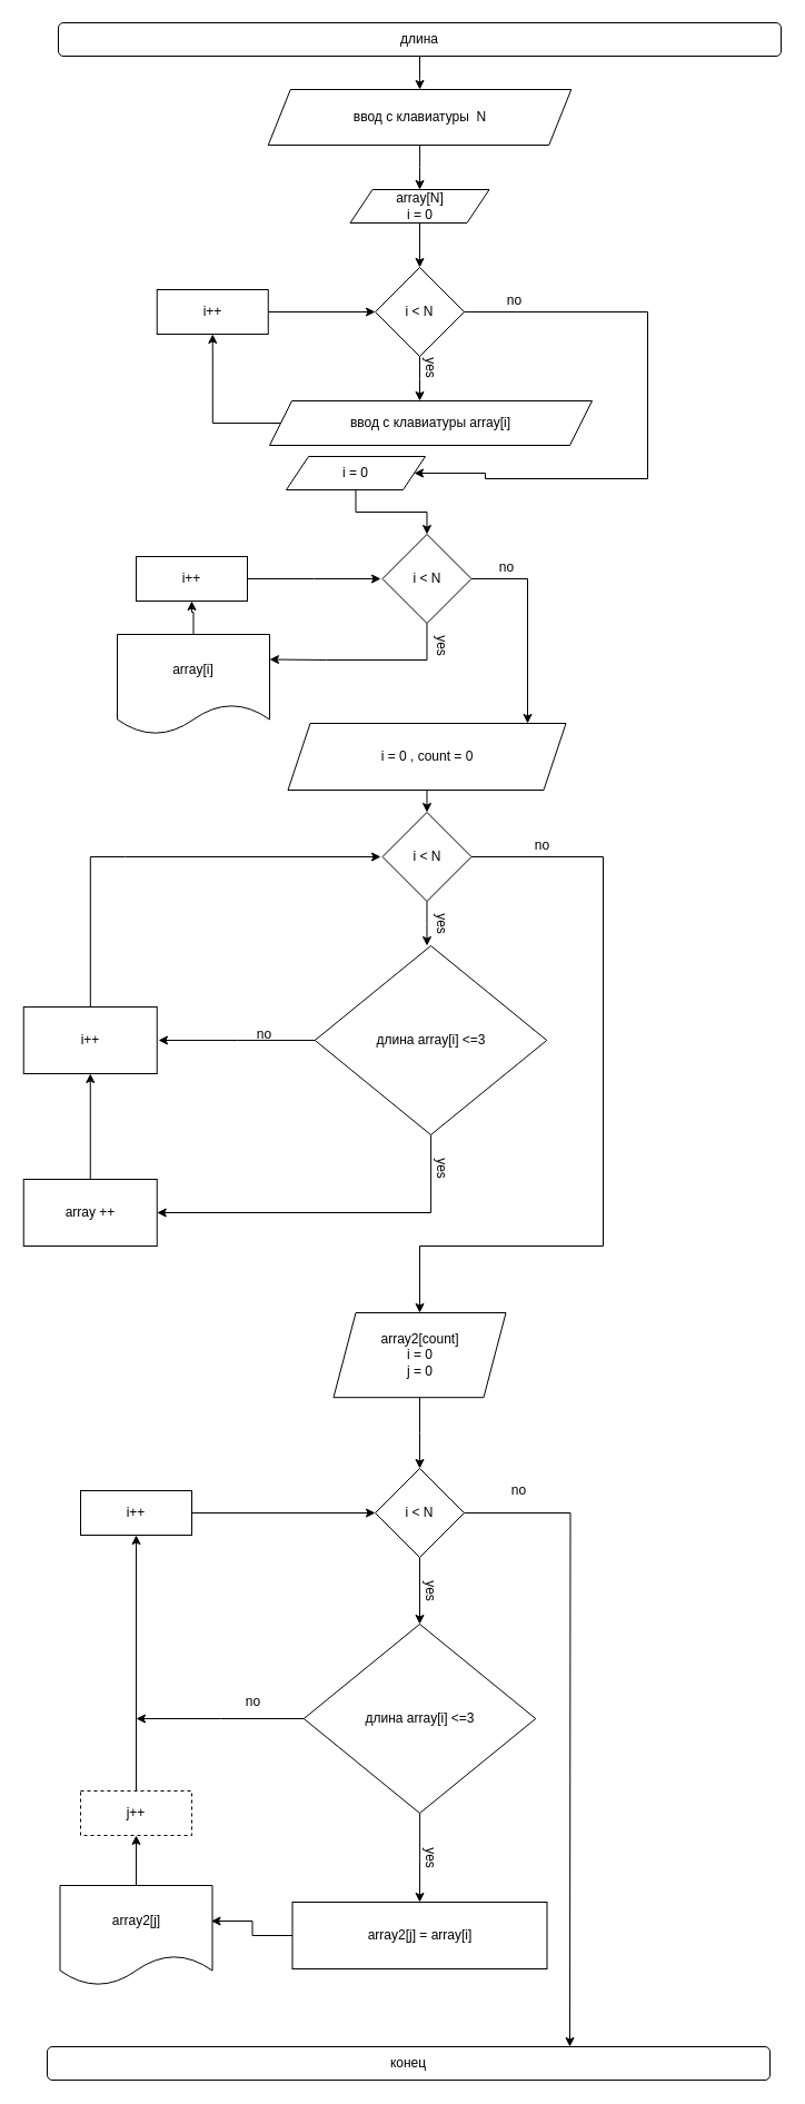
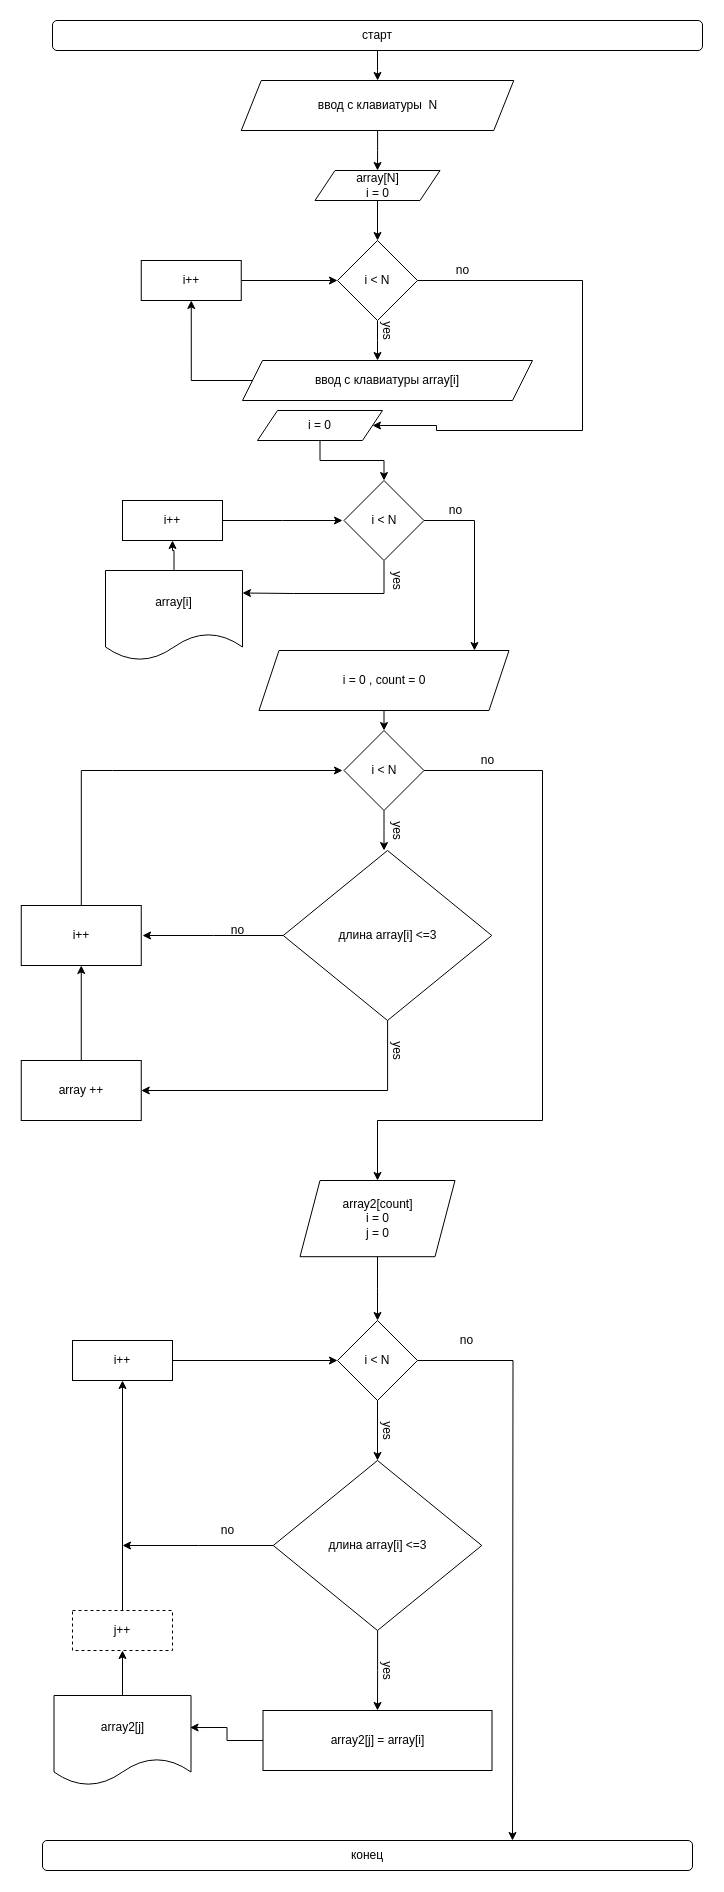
- <mxCell id="3" value="длина" style="rounded=1;whiteSpace=wrap;html=1;" vertex="1" parent="1"><mxGeometry x="52" y="20" width="650" height="30" as="geometry" /></mxCell>
+ <mxCell id="3" value="старт" style="rounded=1;whiteSpace=wrap;html=1;" vertex="1" parent="1"><mxGeometry x="52" y="20" width="650" height="30" as="geometry" /></mxCell>
